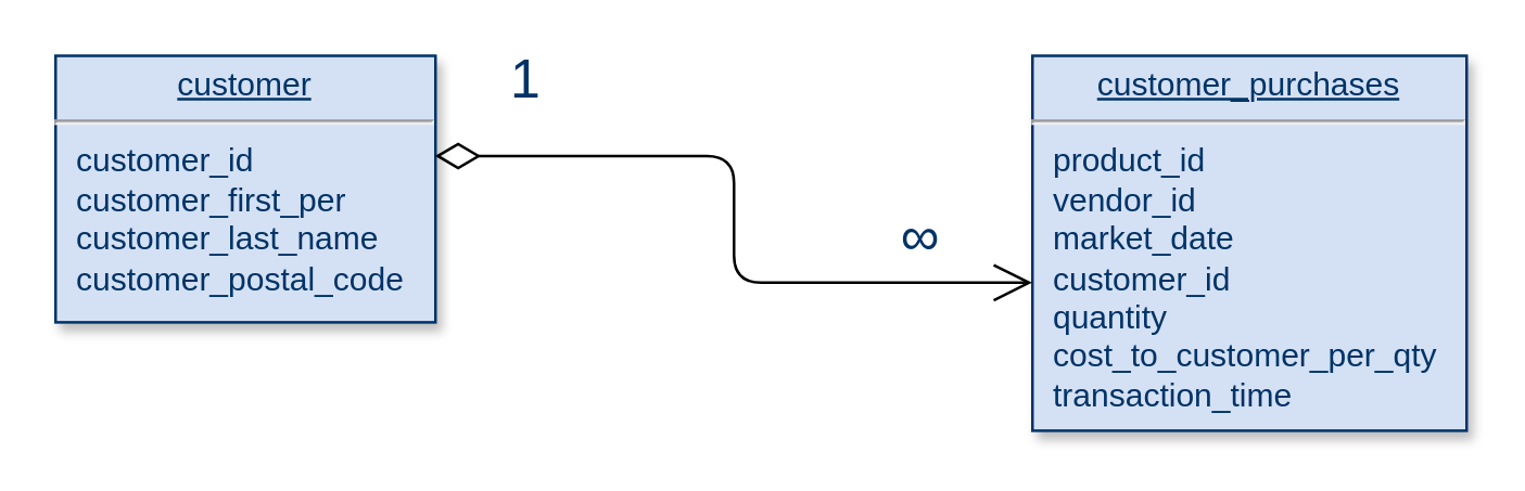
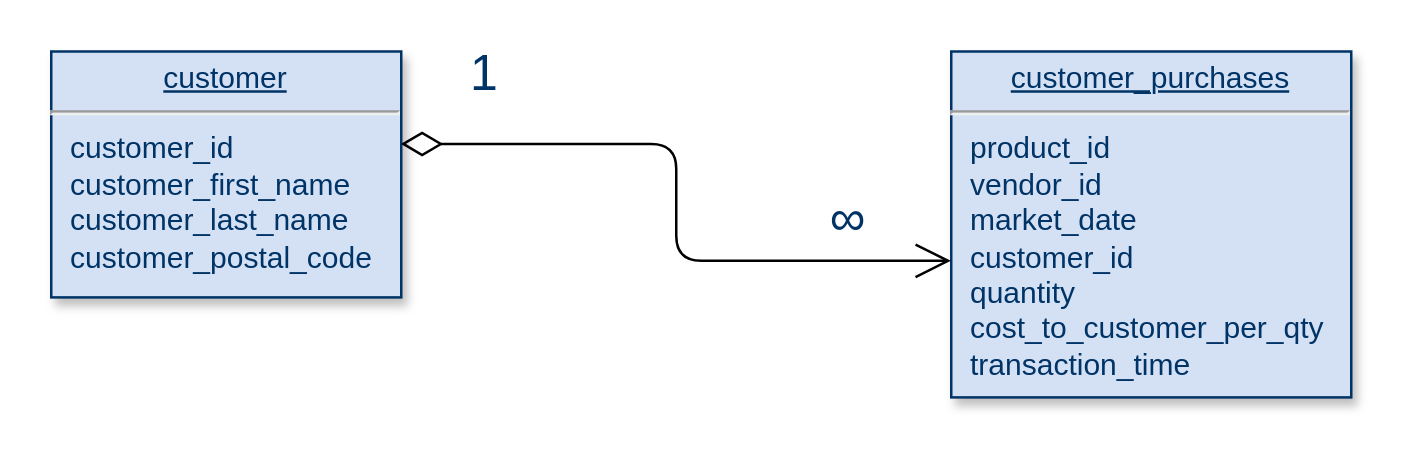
- <mxCell id="3" value="&lt;p style=&quot;margin: 0px; margin-top: 4px; text-align: center; text-decoration: underline;&quot;&gt;&lt;span style=&quot;text-align: left;&quot;&gt;customer&lt;/span&gt;&lt;/p&gt;&lt;hr&gt;&lt;p style=&quot;margin: 0px; margin-left: 8px;&quot;&gt;customer_id&lt;/p&gt;&lt;p style=&quot;margin: 0px; margin-left: 8px;&quot;&gt;customer_first_per&lt;/p&gt;&lt;p style=&quot;margin: 0px; margin-left: 8px;&quot;&gt;customer_last_name&lt;/p&gt;&lt;p style=&quot;margin: 0px; margin-left: 8px;&quot;&gt;customer_postal_code&lt;/p&gt;&lt;p style=&quot;margin: 0px; margin-left: 8px;&quot;&gt;&lt;br&gt;&lt;/p&gt;" style="verticalAlign=top;align=left;overflow=fill;fontSize=12;fontFamily=Helvetica;html=1;strokeColor=#003366;shadow=1;fillColor=#D4E1F5;fontColor=#003366" parent="1" vertex="1"><mxGeometry x="20" y="20" width="140" height="98.36" as="geometry" /></mxCell>
+ <mxCell id="3" value="&lt;p style=&quot;margin: 0px; margin-top: 4px; text-align: center; text-decoration: underline;&quot;&gt;&lt;span style=&quot;text-align: left;&quot;&gt;customer&lt;/span&gt;&lt;/p&gt;&lt;hr&gt;&lt;p style=&quot;margin: 0px; margin-left: 8px;&quot;&gt;customer_id&lt;/p&gt;&lt;p style=&quot;margin: 0px; margin-left: 8px;&quot;&gt;customer_first_name&lt;/p&gt;&lt;p style=&quot;margin: 0px; margin-left: 8px;&quot;&gt;customer_last_name&lt;/p&gt;&lt;p style=&quot;margin: 0px; margin-left: 8px;&quot;&gt;customer_postal_code&lt;/p&gt;&lt;p style=&quot;margin: 0px; margin-left: 8px;&quot;&gt;&lt;br&gt;&lt;/p&gt;" style="verticalAlign=top;align=left;overflow=fill;fontSize=12;fontFamily=Helvetica;html=1;strokeColor=#003366;shadow=1;fillColor=#D4E1F5;fontColor=#003366" parent="1" vertex="1"><mxGeometry x="20" y="20" width="140" height="98.36" as="geometry" /></mxCell>
